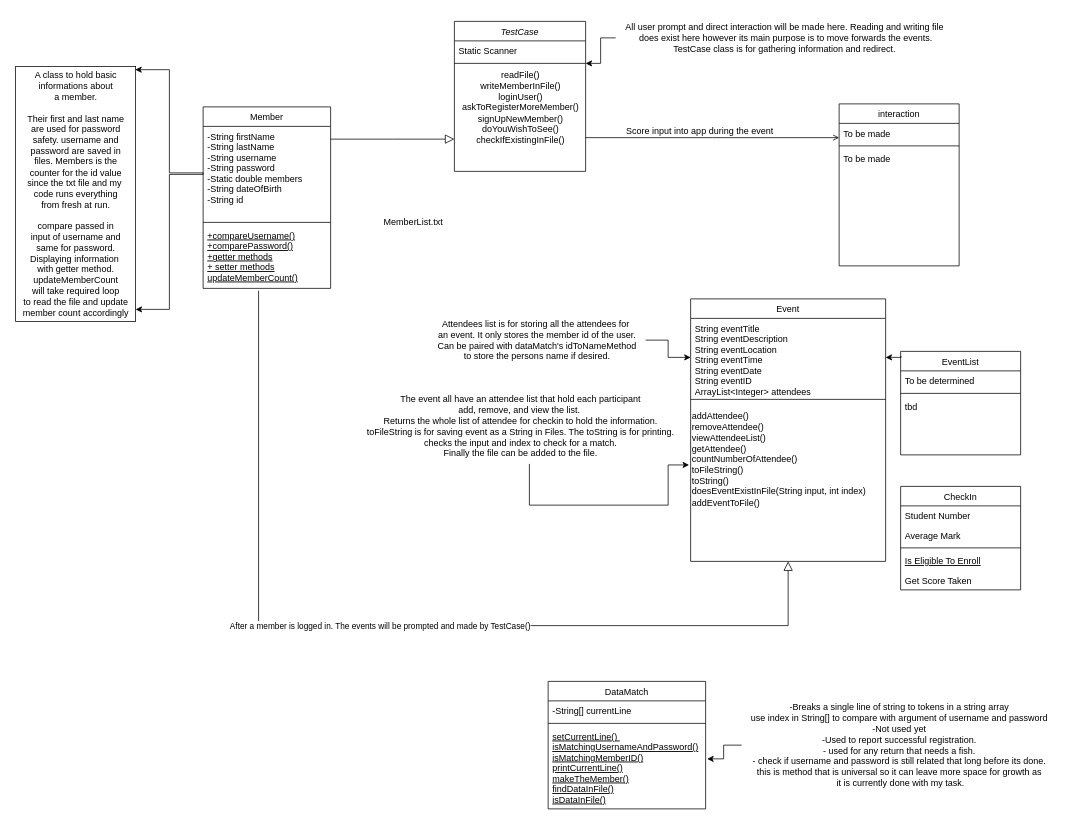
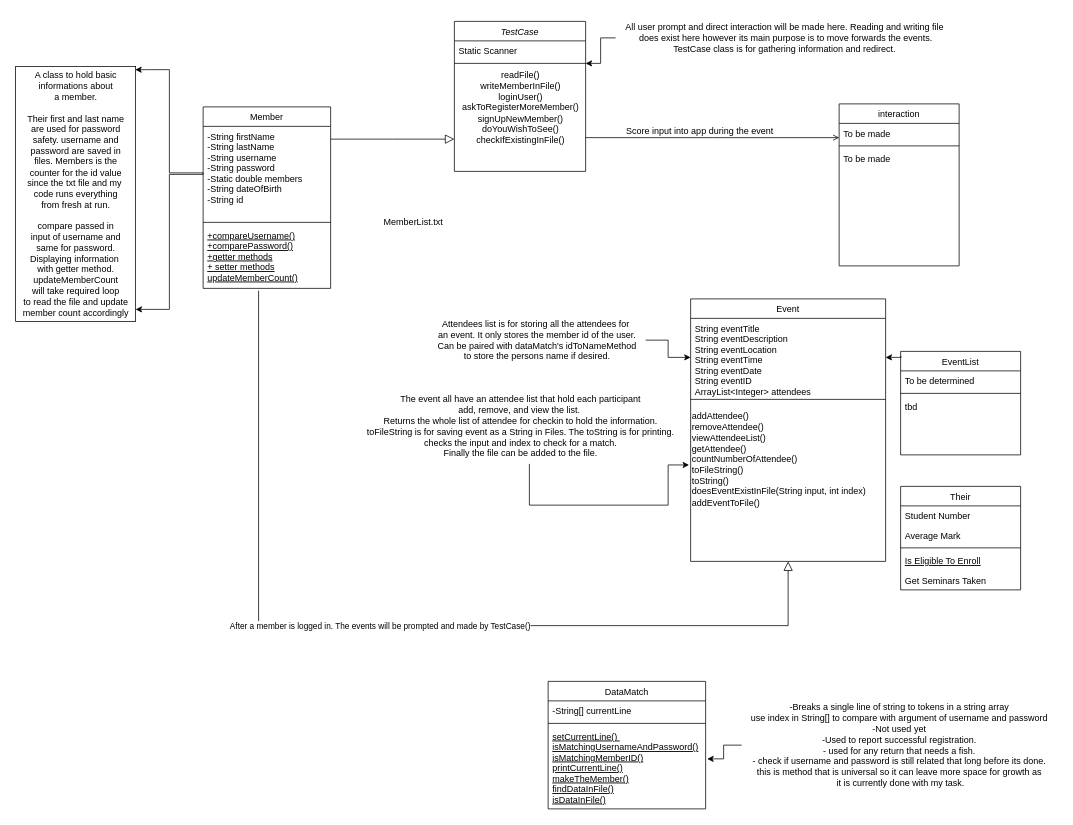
- <mxCell id="33" value="CheckIn" style="swimlane;fontStyle=0;align=center;verticalAlign=top;childLayout=stackLayout;horizontal=1;startSize=26;horizontalStack=0;resizeParent=1;resizeLast=0;collapsible=1;marginBottom=0;rounded=0;shadow=0;strokeWidth=1;" parent="1" vertex="1"><mxGeometry x="1200" y="648" width="160" height="138" as="geometry"><mxRectangle x="130" y="380" width="160" height="26" as="alternateBounds" /></mxGeometry></mxCell>
+ <mxCell id="33" value="Their" style="swimlane;fontStyle=0;align=center;verticalAlign=top;childLayout=stackLayout;horizontal=1;startSize=26;horizontalStack=0;resizeParent=1;resizeLast=0;collapsible=1;marginBottom=0;rounded=0;shadow=0;strokeWidth=1;" parent="1" vertex="1"><mxGeometry x="1200" y="648" width="160" height="138" as="geometry"><mxRectangle x="130" y="380" width="160" height="26" as="alternateBounds" /></mxGeometry></mxCell>
- <mxCell id="38" value="Get Score Taken" style="text;align=left;verticalAlign=top;spacingLeft=4;spacingRight=4;overflow=hidden;rotatable=0;points=[[0,0.5],[1,0.5]];portConstraint=eastwest;" parent="33" vertex="1"><mxGeometry y="112" width="160" height="26" as="geometry" /></mxCell>
+ <mxCell id="38" value="Get Seminars Taken" style="text;align=left;verticalAlign=top;spacingLeft=4;spacingRight=4;overflow=hidden;rotatable=0;points=[[0,0.5],[1,0.5]];portConstraint=eastwest;" parent="33" vertex="1"><mxGeometry y="112" width="160" height="26" as="geometry" /></mxCell>
